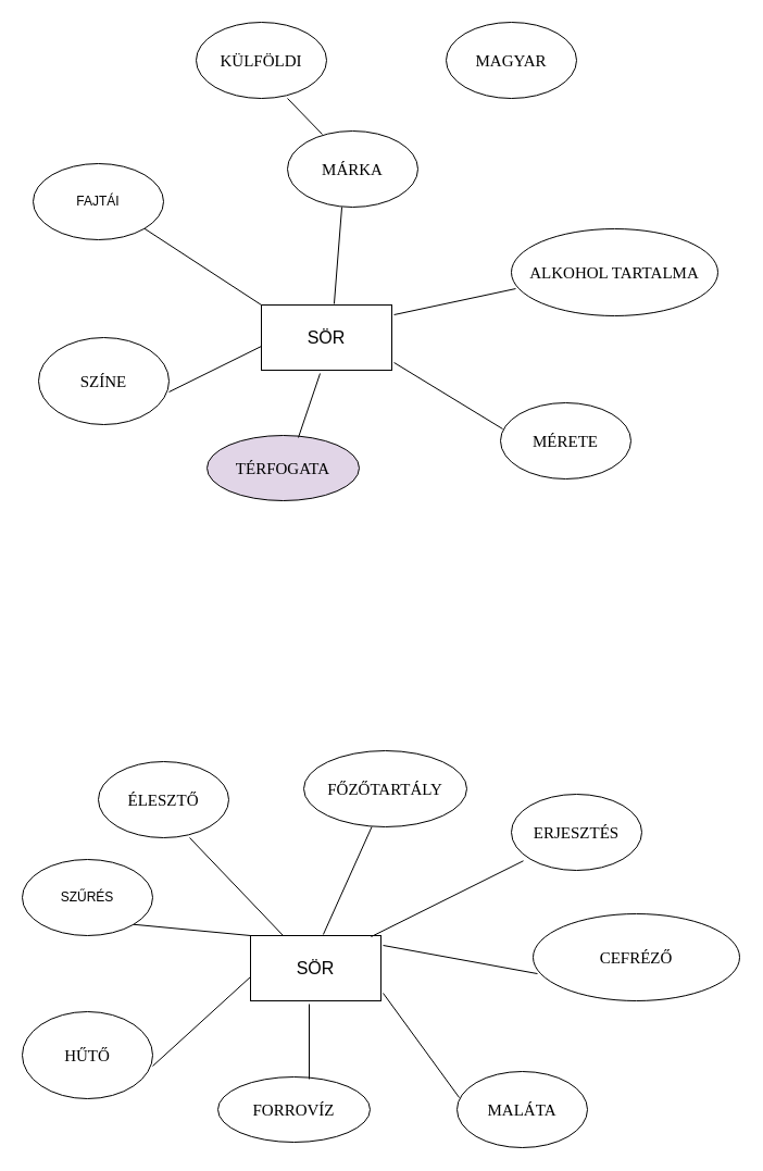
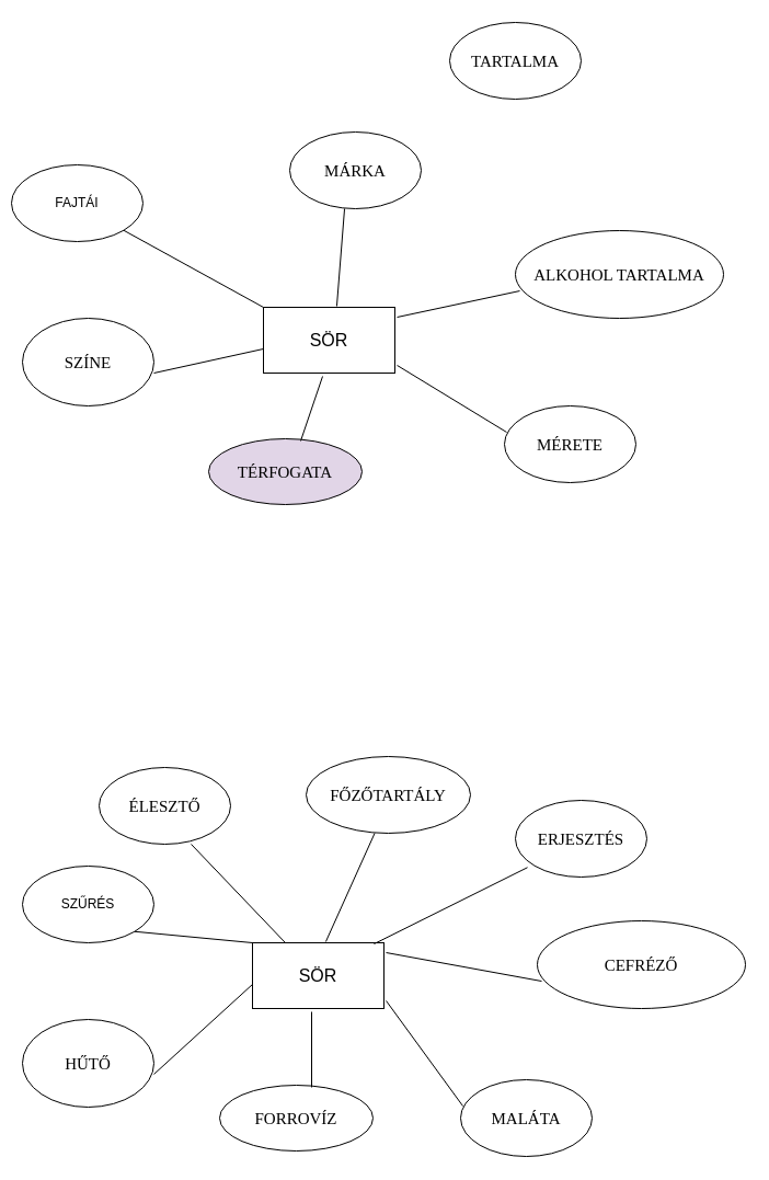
- <mxCell id="16" value="&lt;font face=&quot;Times New Roman&quot; style=&quot;font-size: 15px;&quot;&gt;KÜLFÖLDI&lt;/font&gt;" style="ellipse;whiteSpace=wrap;html=1;" vertex="1" parent="1"><mxGeometry x="180" y="20" width="120" height="70" as="geometry" /></mxCell>
- <mxCell id="15" value="&lt;font face=&quot;Times New Roman&quot; style=&quot;font-size: 15px;&quot;&gt;MAGYAR&lt;/font&gt;" style="ellipse;whiteSpace=wrap;html=1;" vertex="1" parent="1"><mxGeometry x="410" y="20" width="120" height="70" as="geometry" /></mxCell>
+ <mxCell id="15" value="&lt;font face=&quot;Times New Roman&quot; style=&quot;font-size: 15px;&quot;&gt;TARTALMA&lt;/font&gt;" style="ellipse;whiteSpace=wrap;html=1;" vertex="1" parent="1"><mxGeometry x="410" y="20" width="120" height="70" as="geometry" /></mxCell>
- <mxCell id="17" value="" style="endArrow=none;html=1;rounded=0;entryX=0.7;entryY=1;entryDx=0;entryDy=0;entryPerimeter=0;exitX=0.267;exitY=0.043;exitDx=0;exitDy=0;exitPerimeter=0;" edge="1" parent="1" source="5" target="16"><mxGeometry width="50" height="50" relative="1" as="geometry"><mxPoint x="227.5" y="160" as="sourcePoint" /><mxPoint x="272.5" y="100" as="targetPoint" /></mxGeometry></mxCell>
- <mxCell id="3" value="FAJTÁI" style="ellipse;whiteSpace=wrap;html=1;" vertex="1" parent="1"><mxGeometry x="30" y="150" width="120" height="70" as="geometry" /></mxCell>
+ <mxCell id="3" value="FAJTÁI" style="ellipse;whiteSpace=wrap;html=1;" vertex="1" parent="1"><mxGeometry x="10" y="150" width="120" height="70" as="geometry" /></mxCell>
- <mxCell id="4" value="&lt;font face=&quot;Times New Roman&quot; style=&quot;font-size: 15px;&quot;&gt;SZÍNE&lt;/font&gt;" style="ellipse;whiteSpace=wrap;html=1;" vertex="1" parent="1"><mxGeometry x="35" y="310" width="120" height="80" as="geometry" /></mxCell>
+ <mxCell id="4" value="&lt;font face=&quot;Times New Roman&quot; style=&quot;font-size: 15px;&quot;&gt;SZÍNE&lt;/font&gt;" style="ellipse;whiteSpace=wrap;html=1;" vertex="1" parent="1"><mxGeometry x="20" y="290" width="120" height="80" as="geometry" /></mxCell>
